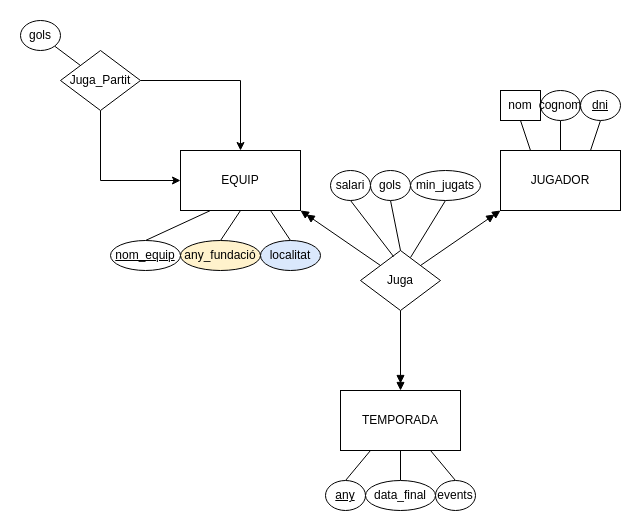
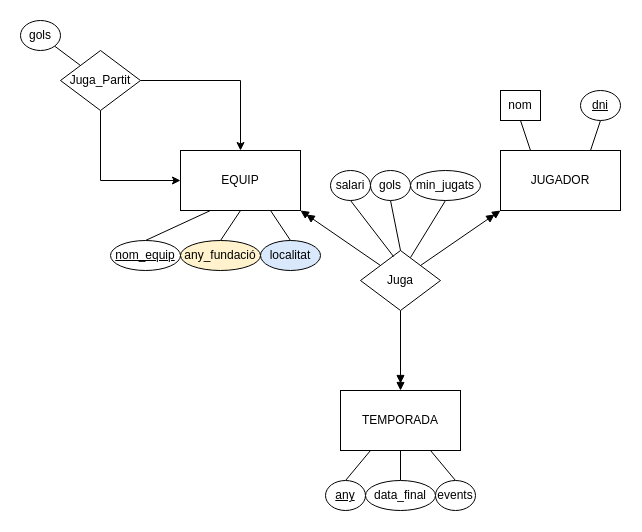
- <mxCell id="24" value="cognom" style="ellipse;whiteSpace=wrap;html=1;" vertex="1" parent="1"><mxGeometry x="540" y="90" width="40" height="30" as="geometry" /></mxCell>
- <mxCell id="2" style="edgeStyle=none;rounded=0;orthogonalLoop=1;jettySize=auto;html=1;exitX=0.5;exitY=0;exitDx=0;exitDy=0;entryX=0.5;entryY=1;entryDx=0;entryDy=0;endArrow=none;endFill=0;" edge="1" parent="1" source="5" target="24"><mxGeometry relative="1" as="geometry" /></mxCell>
